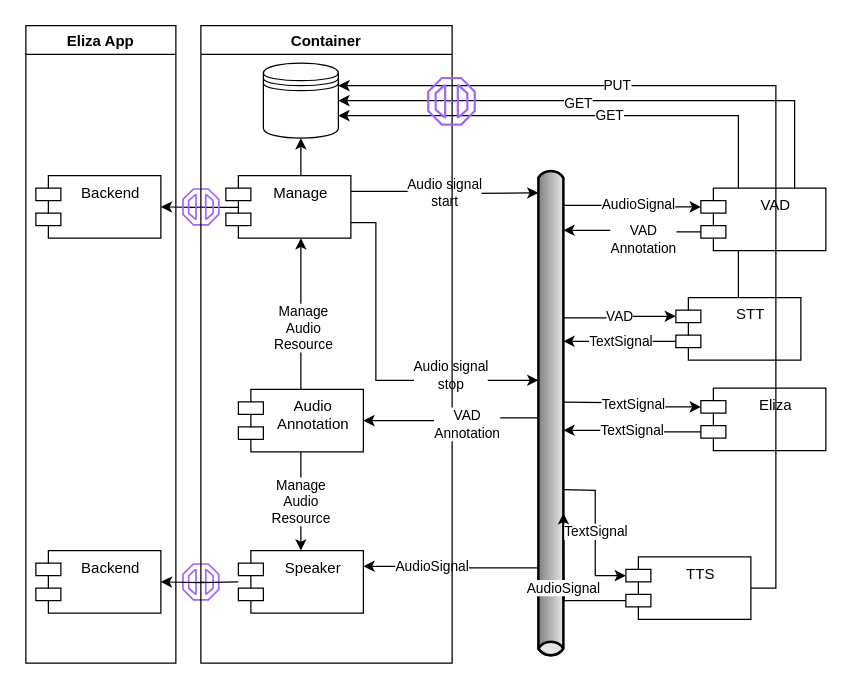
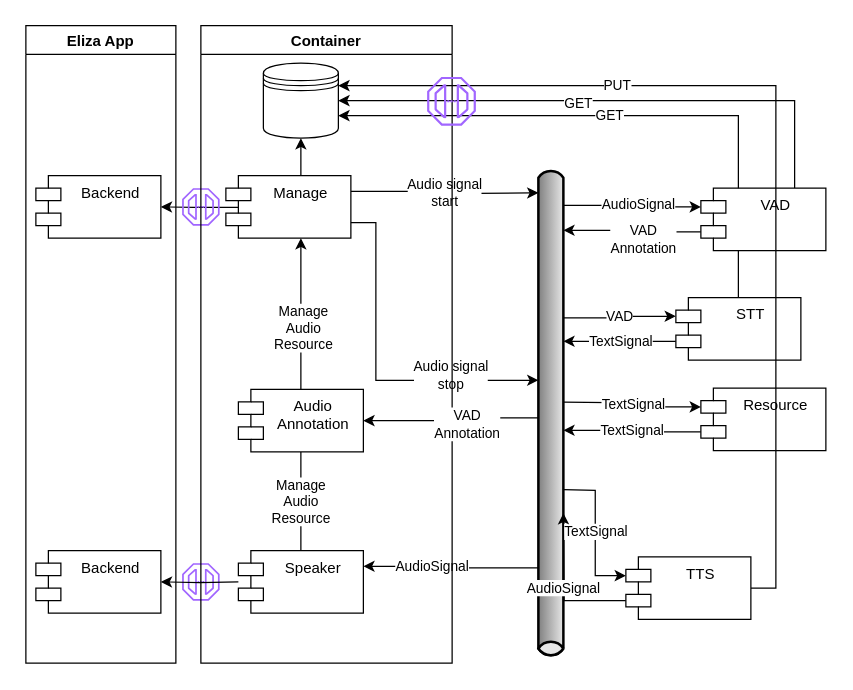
- <mxCell id="28" value="Eliza" style="shape=module;align=left;spacingLeft=20;align=center;verticalAlign=top;" parent="1" vertex="1"><mxGeometry x="560" y="310" width="100" height="50" as="geometry" /></mxCell>
+ <mxCell id="28" value="Resource" style="shape=module;align=left;spacingLeft=20;align=center;verticalAlign=top;" parent="1" vertex="1"><mxGeometry x="560" y="310" width="100" height="50" as="geometry" /></mxCell>
- <mxCell id="37" value="Manage&lt;br&gt;Audio&lt;br&gt;Resource" style="edgeStyle=orthogonalEdgeStyle;rounded=0;orthogonalLoop=1;jettySize=auto;html=1;exitX=0.5;exitY=1;exitDx=0;exitDy=0;entryX=0.5;entryY=0;entryDx=0;entryDy=0;" parent="34" source="38" target="39" edge="1"><mxGeometry relative="1" as="geometry" /></mxCell>
+ <mxCell id="37" value="Manage&lt;br&gt;Audio&lt;br&gt;Resource" style="edgeStyle=orthogonalEdgeStyle;rounded=0;orthogonalLoop=1;jettySize=auto;html=1;exitX=0.5;exitY=1;exitDx=0;exitDy=0;entryX=0.5;entryY=0;entryDx=0;entryDy=0;endArrow=none;" parent="34" source="38" target="39" edge="1"><mxGeometry relative="1" as="geometry" /></mxCell>
